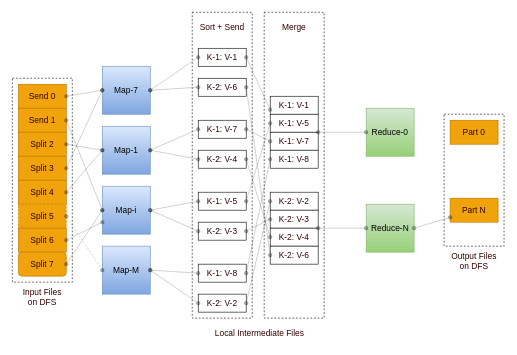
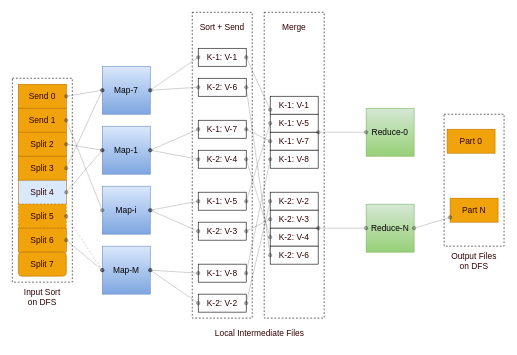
- <mxCell id="36" value="Part 0" style="rounded=0;whiteSpace=wrap;html=1;fillColor=#f0a30a;strokeColor=#BD7000;fontColor=#330000;fontSize=14;" parent="1" vertex="1"><mxGeometry x="750" y="200" width="80" height="40" as="geometry" /></mxCell>
+ <mxCell id="36" value="Part 0" style="rounded=0;whiteSpace=wrap;html=1;fillColor=#f0a30a;strokeColor=#BD7000;fontColor=#330000;fontSize=14;" parent="1" vertex="1"><mxGeometry x="745" y="215" width="80" height="40" as="geometry" /></mxCell>
- <mxCell id="10" value="&lt;span style=&quot;font-size: 14px;&quot;&gt;Split 4&lt;/span&gt;" style="rounded=0;whiteSpace=wrap;html=1;fillColor=#f0a30a;strokeColor=#BD7000;fontColor=#330000;fontSize=14;" parent="1" vertex="1"><mxGeometry x="30" y="300" width="80" height="40" as="geometry" /></mxCell>
+ <mxCell id="10" value="&lt;span style=&quot;font-size: 14px;&quot;&gt;Split 4&lt;/span&gt;" style="rounded=0;whiteSpace=wrap;html=1;fillColor=#dae8fc;strokeColor=#BD7000;fontColor=#330000;fontSize=14;" parent="1" vertex="1"><mxGeometry x="30" y="300" width="80" height="40" as="geometry" /></mxCell>
- <mxCell id="51" style="edgeStyle=none;rounded=0;orthogonalLoop=1;jettySize=auto;html=1;exitX=1;exitY=0.5;exitDx=0;exitDy=0;fontSize=14;fontColor=#330000;endArrow=oval;endFill=1;startArrow=oval;startFill=1;opacity=30;" parent="1" source="12" target="16" edge="1"><mxGeometry relative="1" as="geometry" /></mxCell>
+ <mxCell id="51" style="edgeStyle=none;rounded=0;orthogonalLoop=1;jettySize=auto;html=1;exitX=1;exitY=0.5;exitDx=0;exitDy=0;entryX=0;entryY=0.5;entryDx=0;entryDy=0;fontSize=14;fontColor=#330000;endArrow=oval;endFill=1;startArrow=oval;startFill=1;opacity=30;" parent="1" source="12" target="33" edge="1"><mxGeometry relative="1" as="geometry" /></mxCell>
- <mxCell id="52" style="edgeStyle=none;rounded=0;orthogonalLoop=1;jettySize=auto;html=1;exitX=1;exitY=0.5;exitDx=0;exitDy=0;entryX=0;entryY=0.5;entryDx=0;entryDy=0;fontSize=14;fontColor=#330000;endArrow=oval;endFill=1;startArrow=oval;startFill=1;opacity=30;" parent="1" source="13" target="16" edge="1"><mxGeometry relative="1" as="geometry" /></mxCell>
- <mxCell id="42" value="Input Files on DFS" style="text;html=1;strokeColor=none;fillColor=none;align=center;verticalAlign=middle;whiteSpace=wrap;rounded=0;dashed=1;fontSize=14;fontColor=#330000;" parent="1" vertex="1"><mxGeometry x="30" y="480" width="80" height="30" as="geometry" /></mxCell>
+ <mxCell id="42" value="Input Sort on DFS" style="text;html=1;strokeColor=none;fillColor=none;align=center;verticalAlign=middle;whiteSpace=wrap;rounded=0;dashed=1;fontSize=14;fontColor=#330000;" parent="1" vertex="1"><mxGeometry x="30" y="480" width="80" height="30" as="geometry" /></mxCell>
